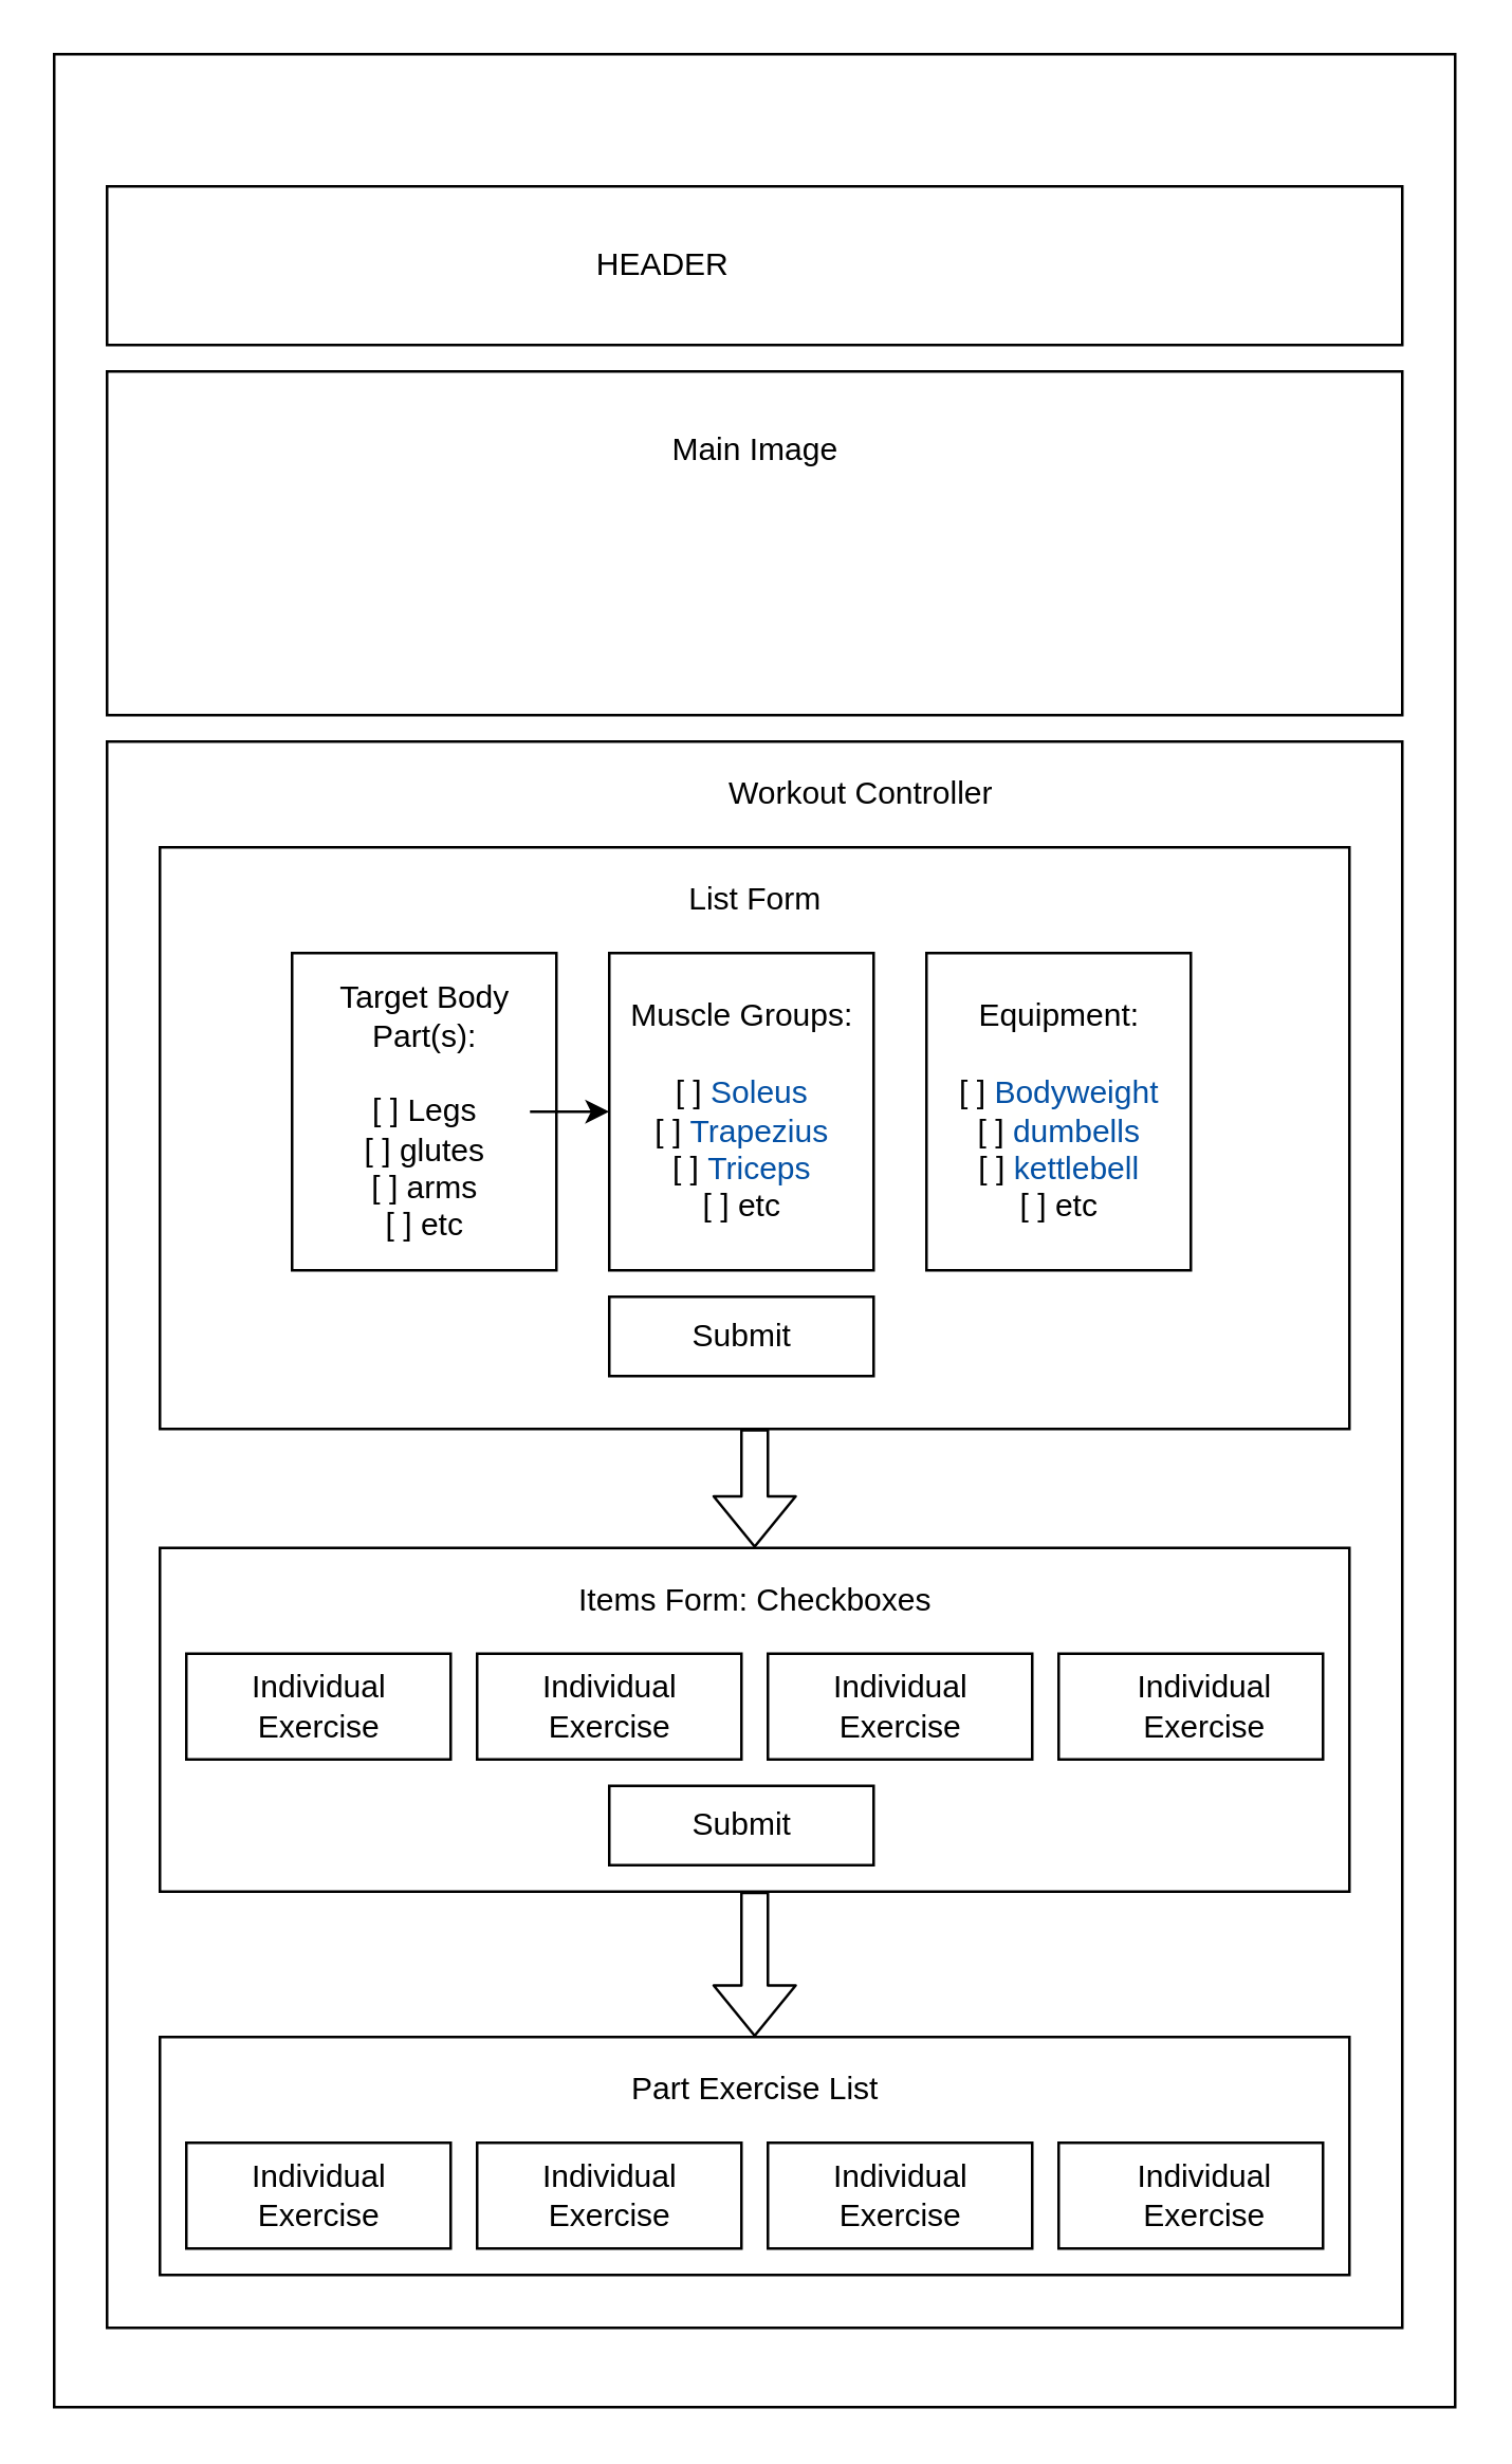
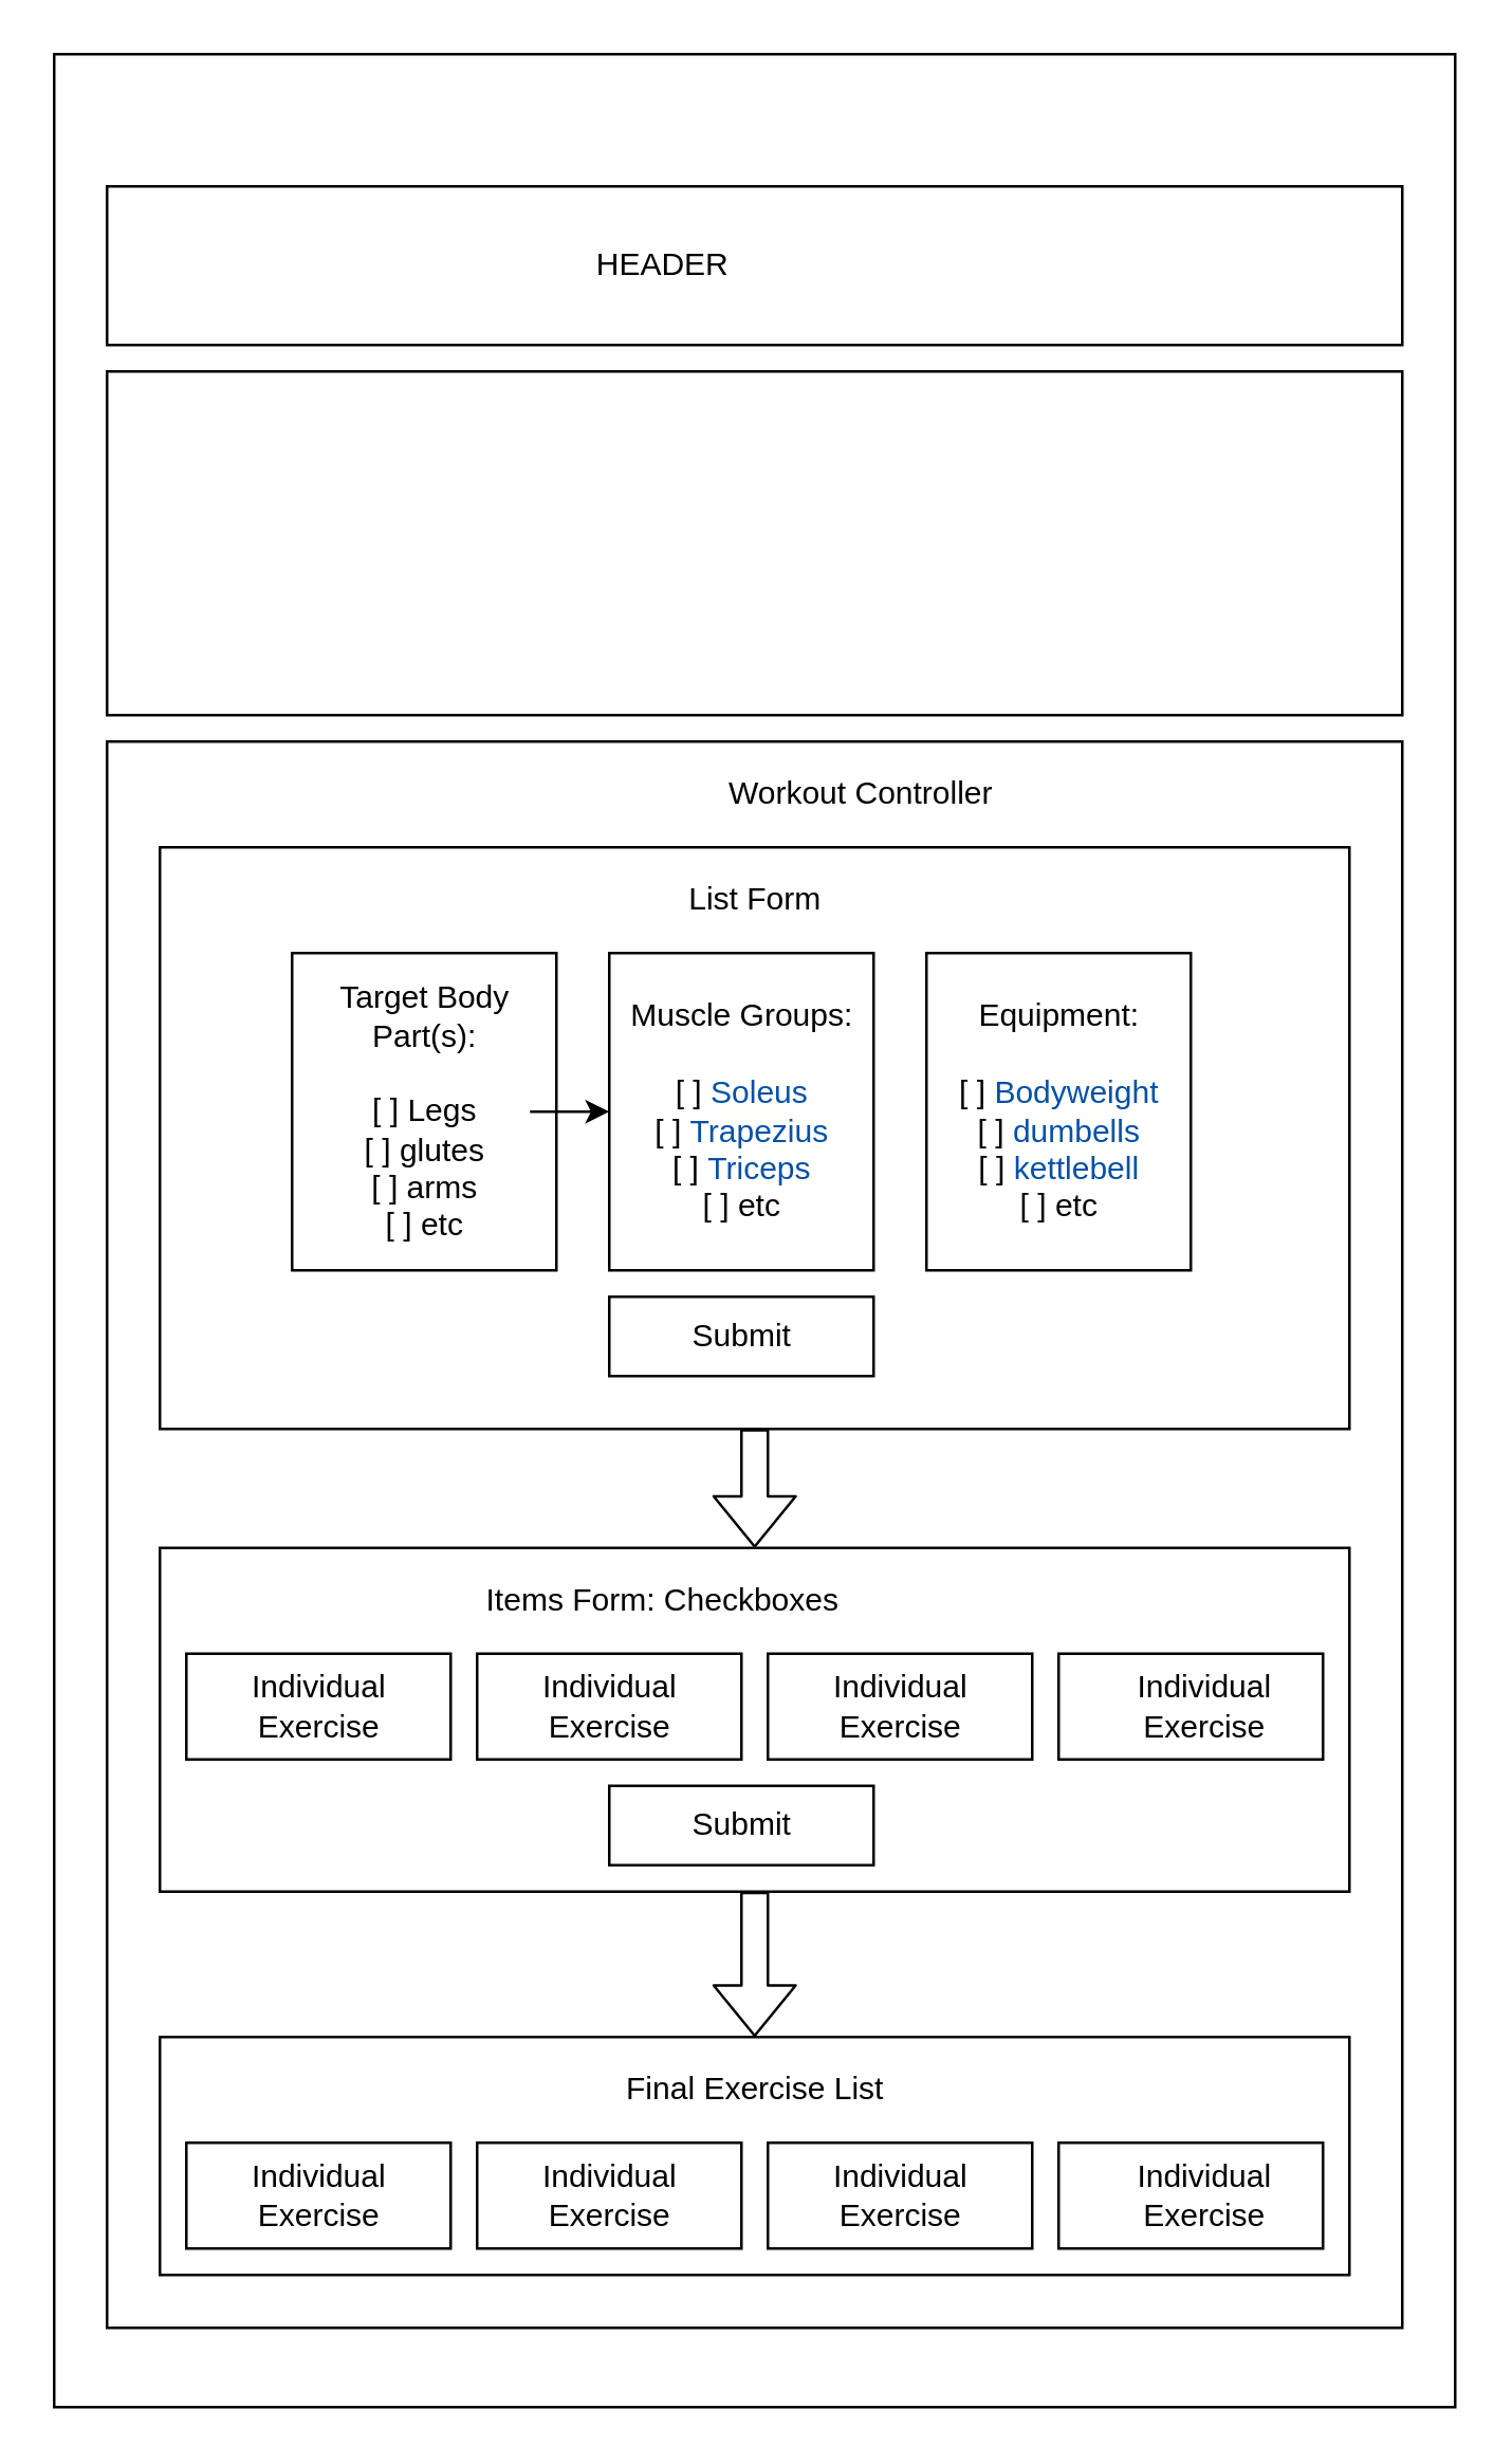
- <mxCell id="7" value="Main Image" style="text;html=1;resizable=0;autosize=1;align=center;verticalAlign=middle;points=[];fillColor=none;strokeColor=none;rounded=0;" vertex="1" parent="1"><mxGeometry x="245" y="160" width="80" height="20" as="geometry" /></mxCell>
- <mxCell id="14" value="Items Form: Checkboxes" style="text;html=1;resizable=0;autosize=1;align=center;verticalAlign=middle;points=[];fillColor=none;strokeColor=none;rounded=0;" vertex="1" parent="1"><mxGeometry x="210" y="595" width="150" height="20" as="geometry" /></mxCell>
+ <mxCell id="14" value="Items Form: Checkboxes" style="text;html=1;resizable=0;autosize=1;align=center;verticalAlign=middle;points=[];fillColor=none;strokeColor=none;rounded=0;" vertex="1" parent="1"><mxGeometry x="175" y="595" width="150" height="20" as="geometry" /></mxCell>
- <mxCell id="16" value="Part Exercise List" style="text;html=1;resizable=0;autosize=1;align=center;verticalAlign=middle;points=[];fillColor=none;strokeColor=none;rounded=0;" vertex="1" parent="1"><mxGeometry x="230" y="780" width="110" height="20" as="geometry" /></mxCell>
+ <mxCell id="16" value="Final Exercise List" style="text;html=1;resizable=0;autosize=1;align=center;verticalAlign=middle;points=[];fillColor=none;strokeColor=none;rounded=0;" vertex="1" parent="1"><mxGeometry x="230" y="780" width="110" height="20" as="geometry" /></mxCell>
